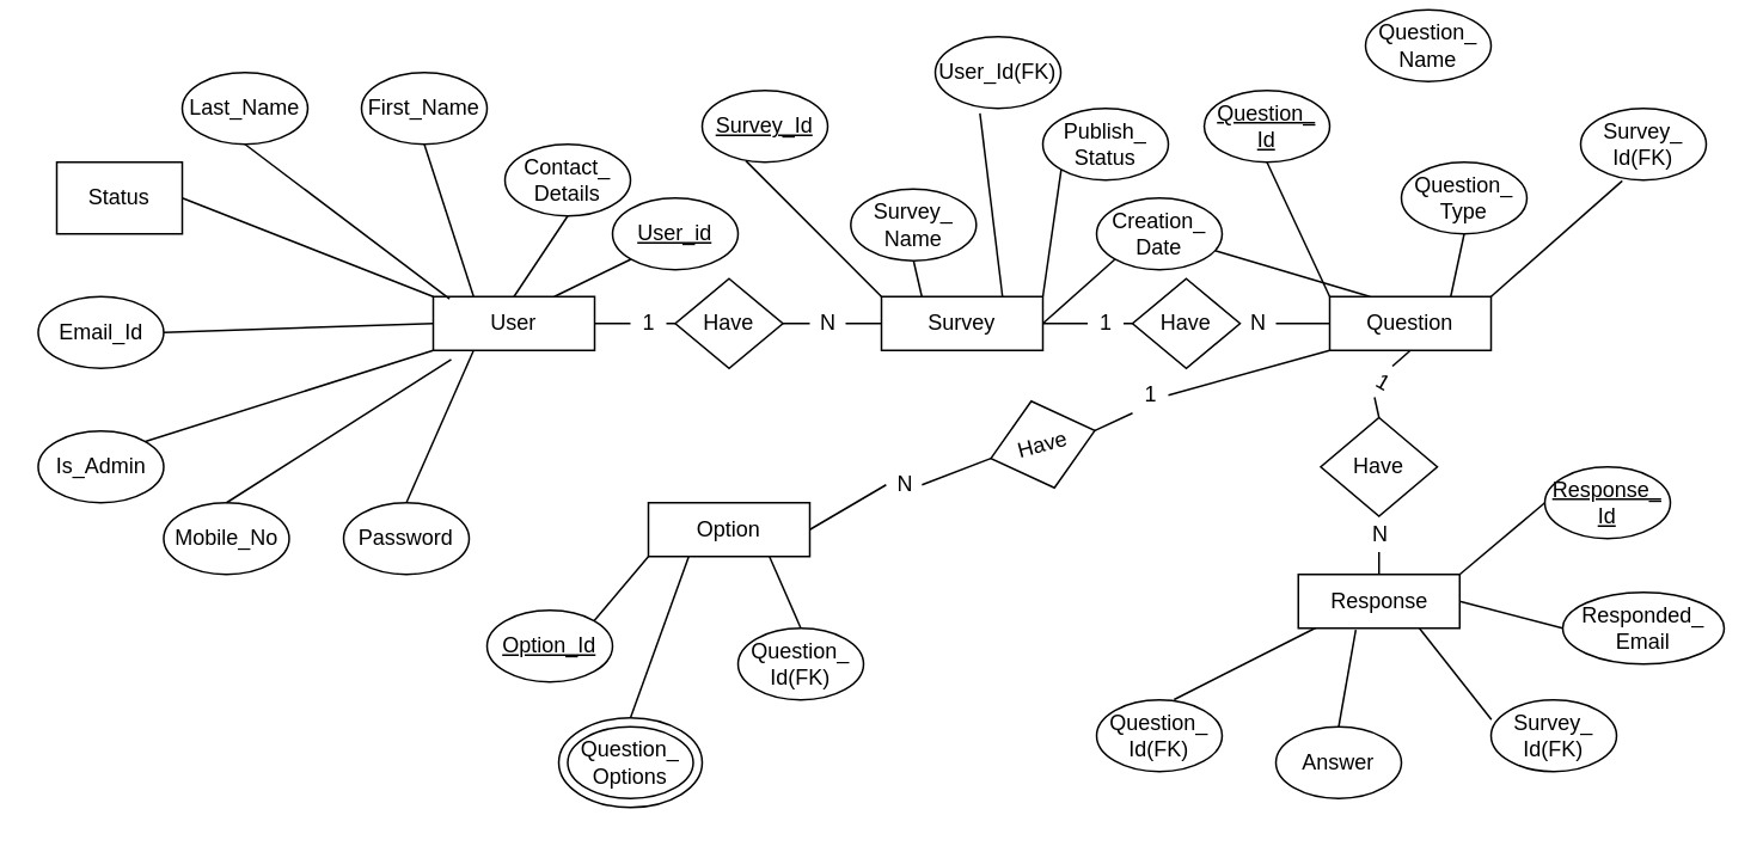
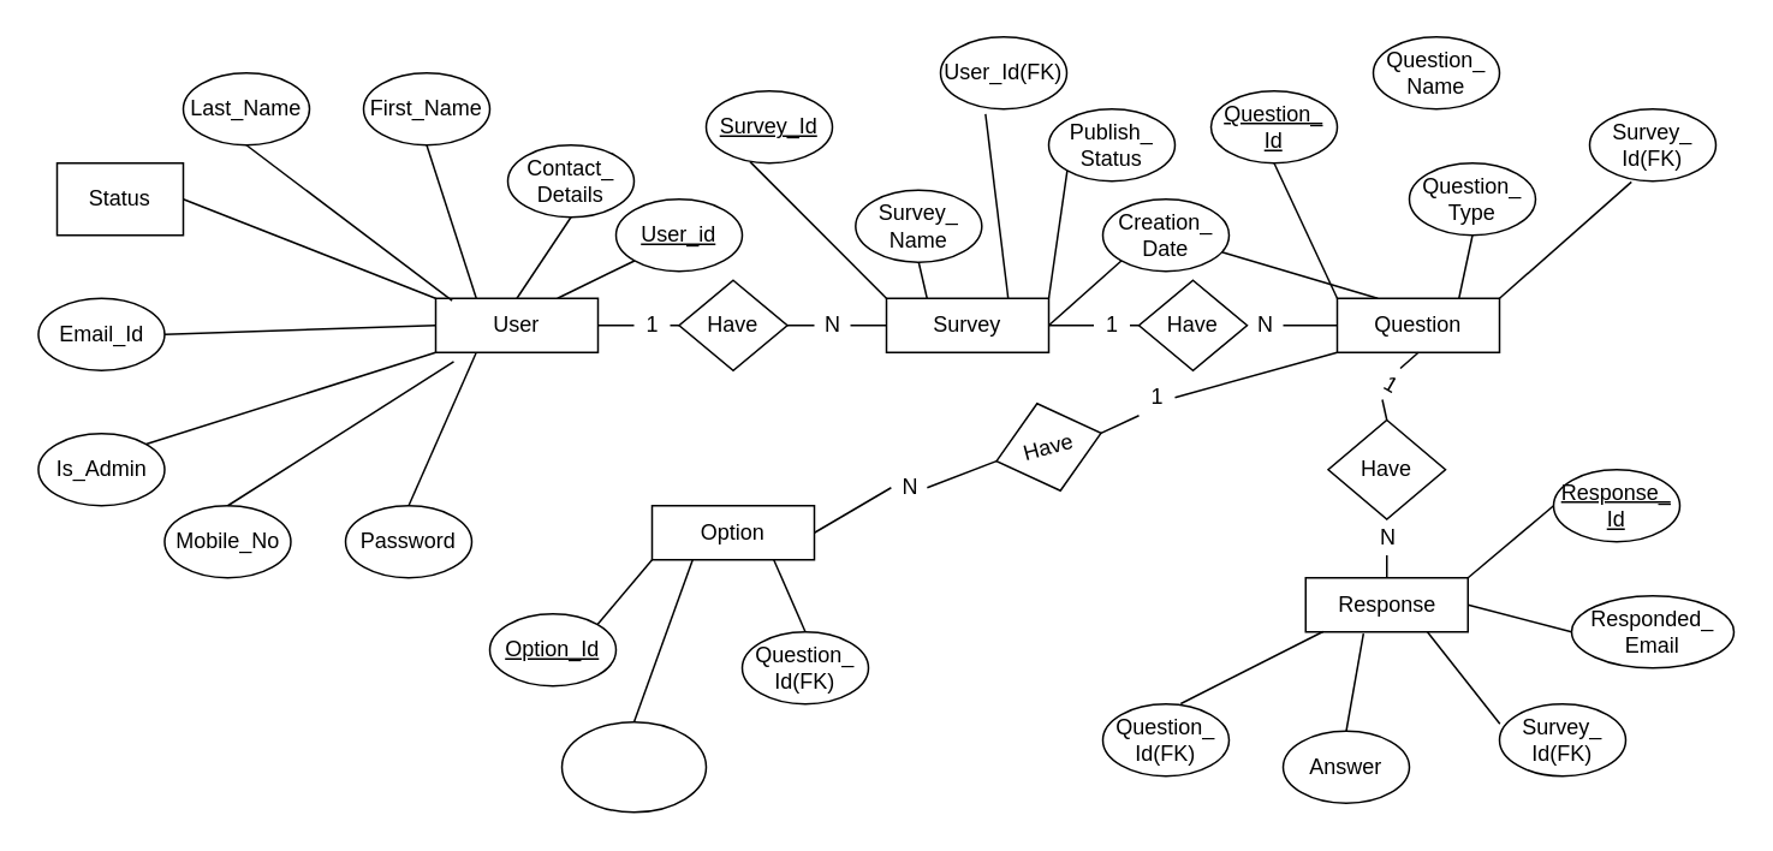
- <mxCell id="36" value="Question_&lt;br&gt;Name" style="ellipse;whiteSpace=wrap;html=1;" vertex="1" parent="1"><mxGeometry x="761" y="5" width="70" height="40" as="geometry" /></mxCell>
+ <mxCell id="36" value="Question_&lt;br&gt;Name" style="ellipse;whiteSpace=wrap;html=1;" vertex="1" parent="1"><mxGeometry x="761" y="20" width="70" height="40" as="geometry" /></mxCell>
- <mxCell id="49" value="Question_&lt;br&gt;Options" style="ellipse;whiteSpace=wrap;html=1;" vertex="1" parent="1"><mxGeometry x="316" y="405" width="70" height="40" as="geometry" /></mxCell>
